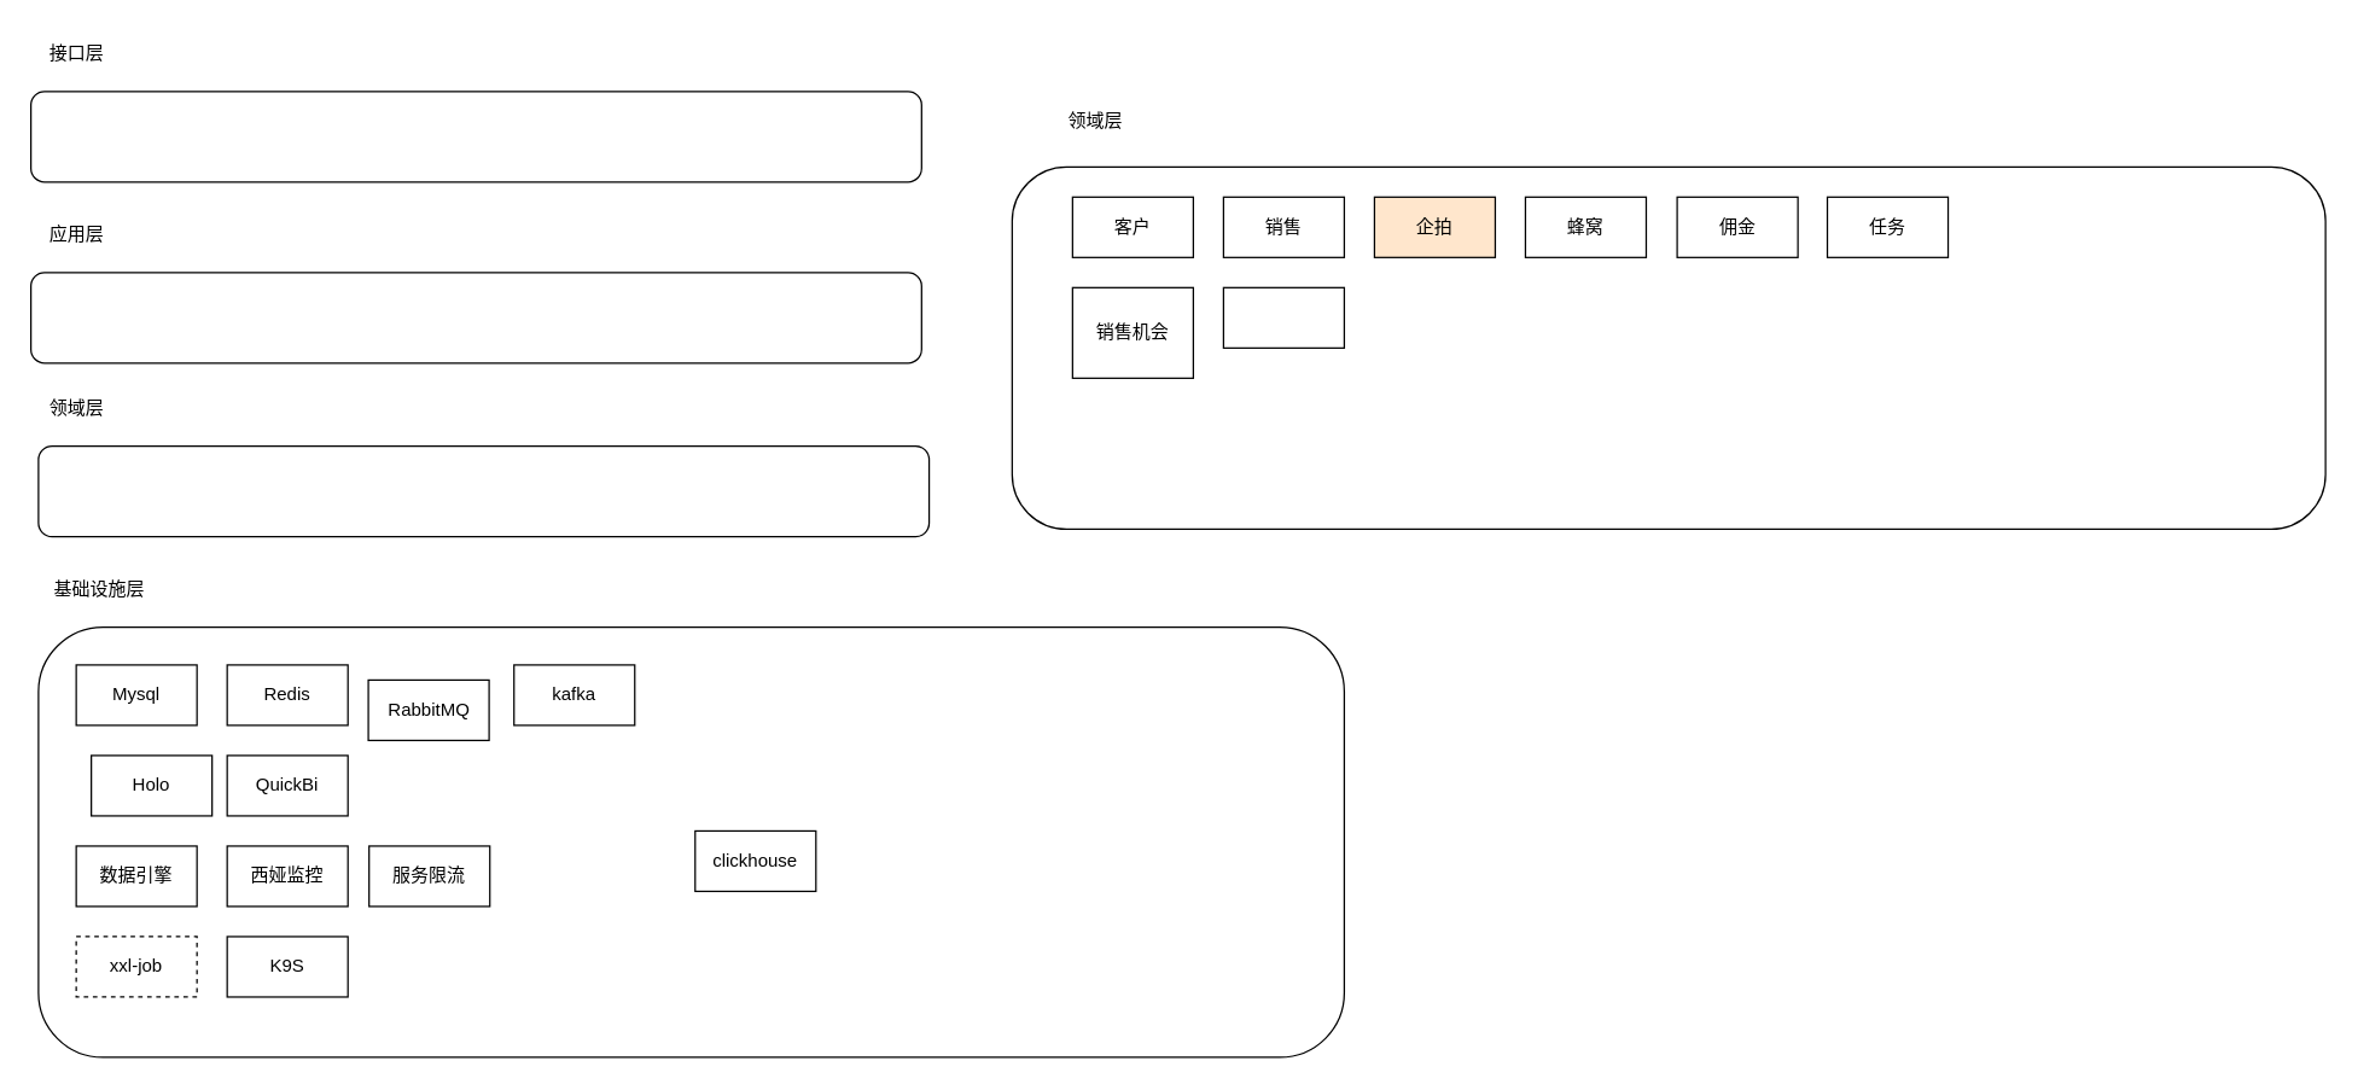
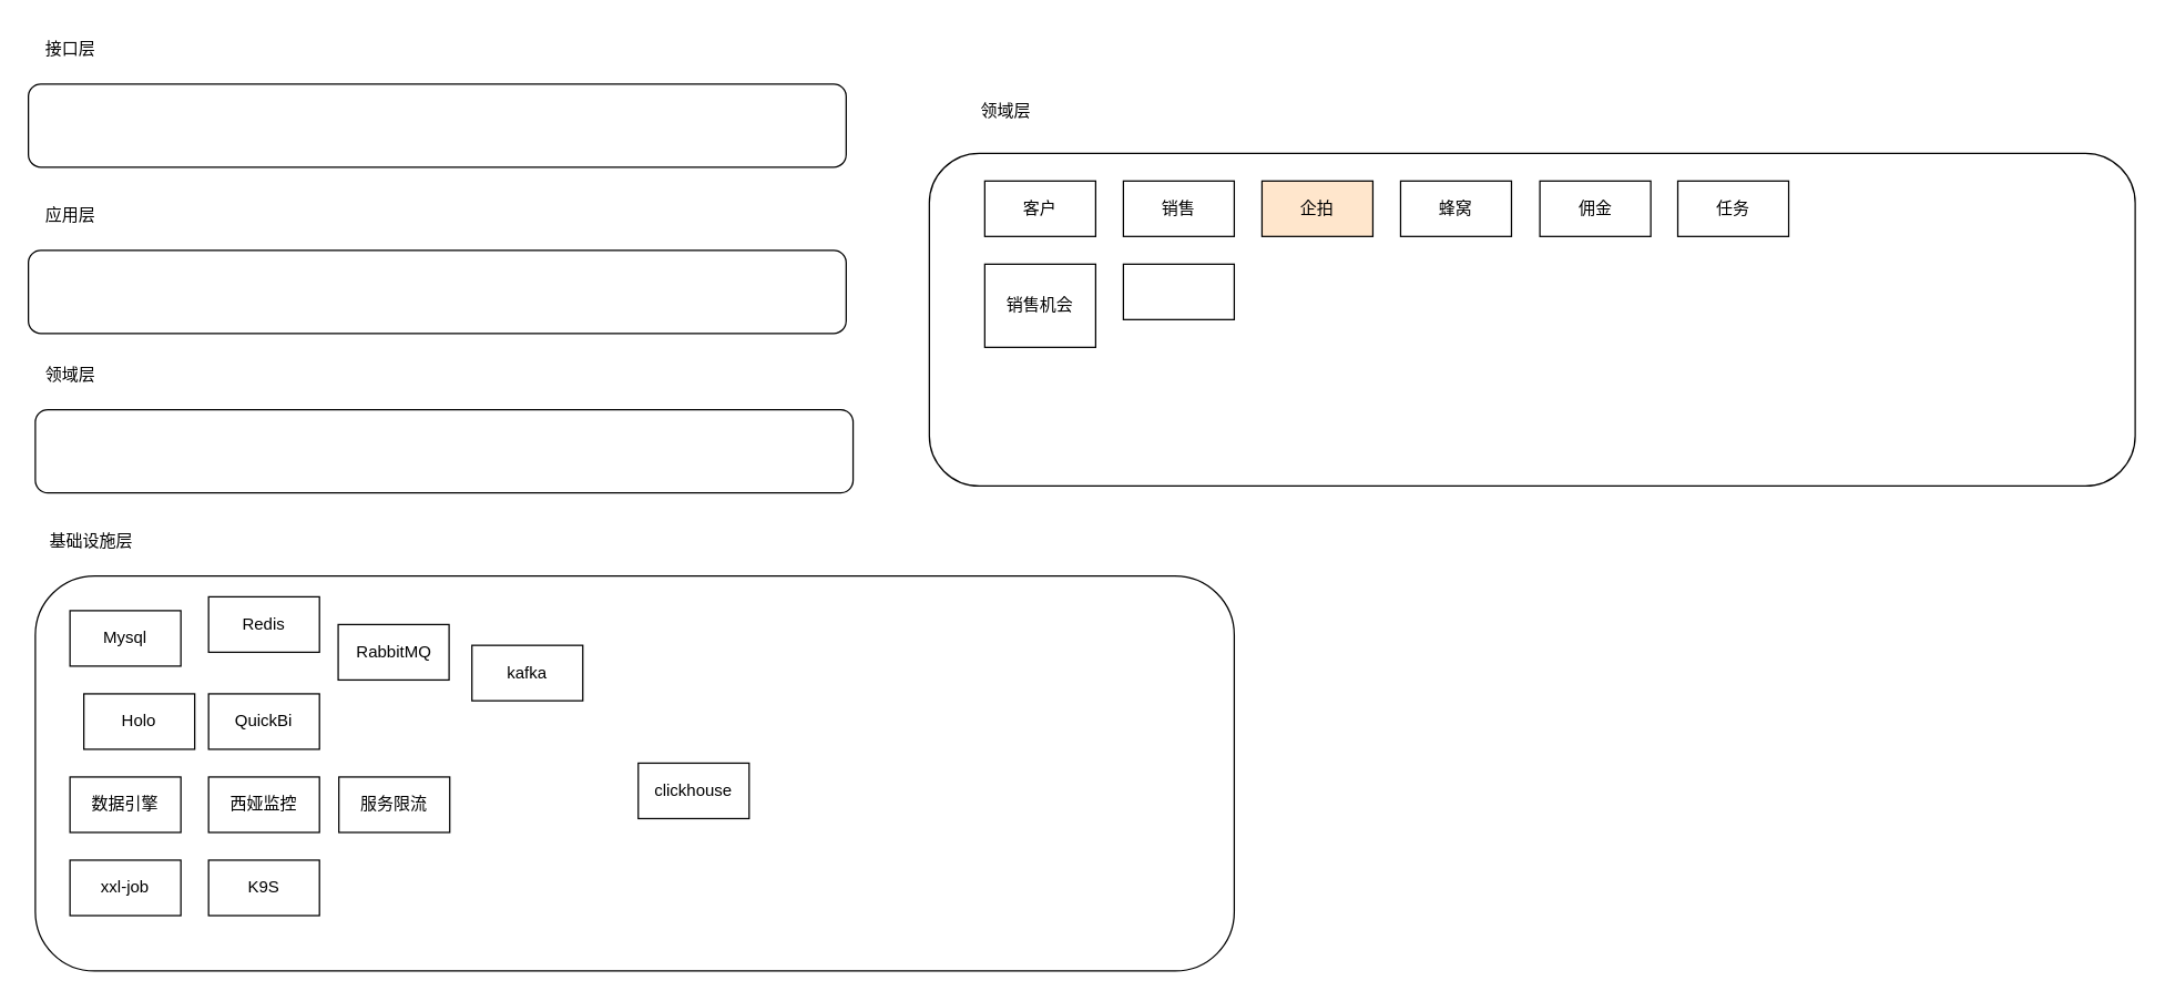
- <mxCell id="8" value="Redis" style="rounded=0;whiteSpace=wrap;html=1;" vertex="1" parent="1"><mxGeometry x="150" y="440" width="80" height="40" as="geometry" /></mxCell>
+ <mxCell id="8" value="Redis" style="rounded=0;whiteSpace=wrap;html=1;" vertex="1" parent="1"><mxGeometry x="150" y="430" width="80" height="40" as="geometry" /></mxCell>
- <mxCell id="10" value="kafka" style="rounded=0;whiteSpace=wrap;html=1;" vertex="1" parent="1"><mxGeometry x="340" y="440" width="80" height="40" as="geometry" /></mxCell>
+ <mxCell id="10" value="kafka" style="rounded=0;whiteSpace=wrap;html=1;" vertex="1" parent="1"><mxGeometry x="340" y="465" width="80" height="40" as="geometry" /></mxCell>
- <mxCell id="16" value="xxl-job" style="rounded=0;whiteSpace=wrap;html=1;dashed=1;" vertex="1" parent="1"><mxGeometry x="50" y="620" width="80" height="40" as="geometry" /></mxCell>
+ <mxCell id="16" value="xxl-job" style="rounded=0;whiteSpace=wrap;html=1;" vertex="1" parent="1"><mxGeometry x="50" y="620" width="80" height="40" as="geometry" /></mxCell>
